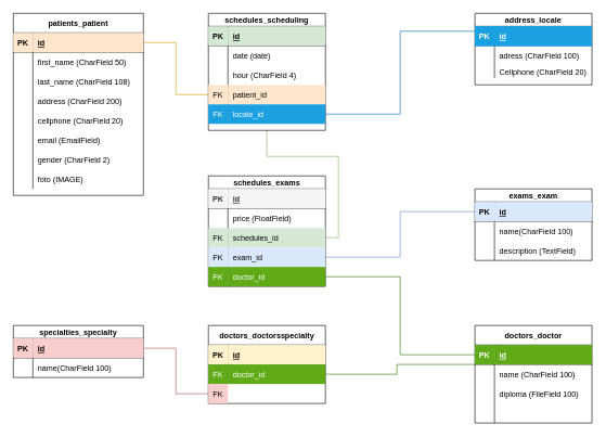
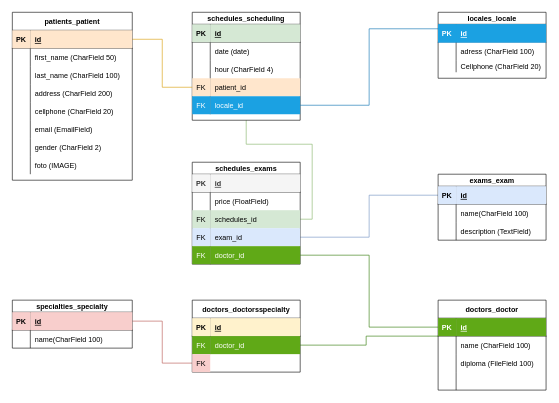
- <mxCell id="20" value="address_locale" style="shape=table;startSize=20;container=1;collapsible=1;childLayout=tableLayout;fixedRows=1;rowLines=0;fontStyle=1;align=center;resizeLast=1;" parent="1" vertex="1"><mxGeometry x="730" y="20" width="180" height="110" as="geometry" /></mxCell>
+ <mxCell id="20" value="locales_locale" style="shape=table;startSize=20;container=1;collapsible=1;childLayout=tableLayout;fixedRows=1;rowLines=0;fontStyle=1;align=center;resizeLast=1;" parent="1" vertex="1"><mxGeometry x="730" y="20" width="180" height="110" as="geometry" /></mxCell>
- <mxCell id="83" value="last_name (CharField 108)" style="shape=partialRectangle;connectable=0;fillColor=none;top=0;left=0;bottom=0;right=0;align=left;spacingLeft=6;overflow=hidden;" parent="81" vertex="1"><mxGeometry x="30" width="170.0" height="30" as="geometry" /></mxCell>
+ <mxCell id="83" value="last_name (CharField 100)" style="shape=partialRectangle;connectable=0;fillColor=none;top=0;left=0;bottom=0;right=0;align=left;spacingLeft=6;overflow=hidden;" parent="81" vertex="1"><mxGeometry x="30" width="170.0" height="30" as="geometry" /></mxCell>
